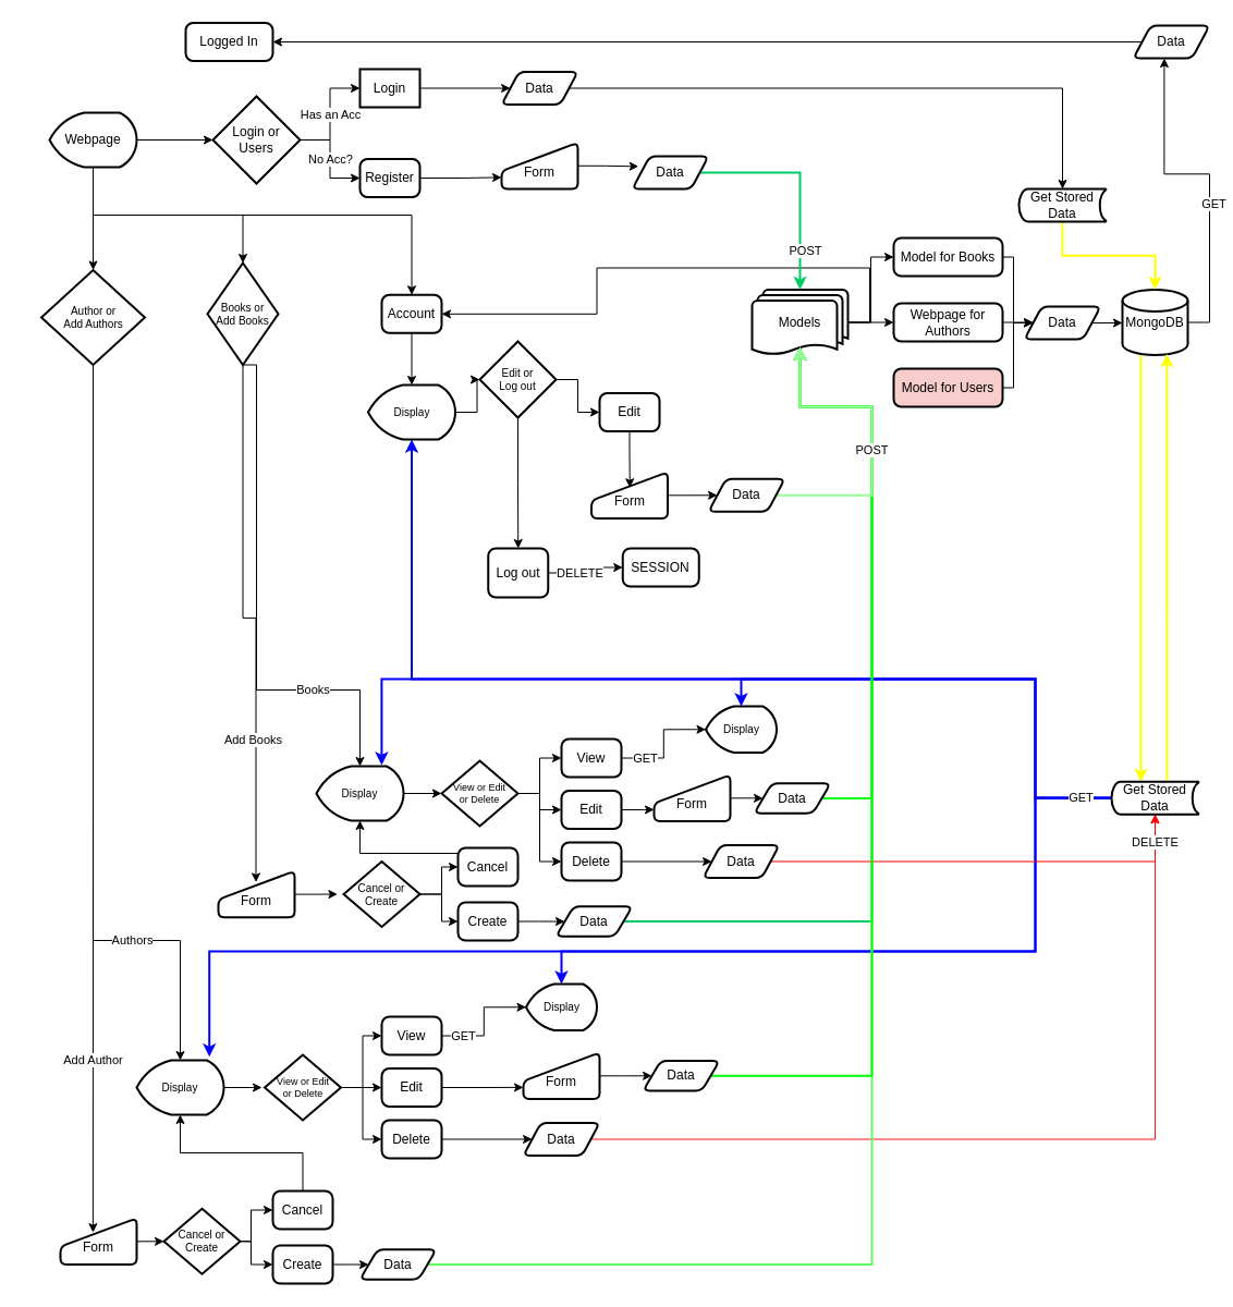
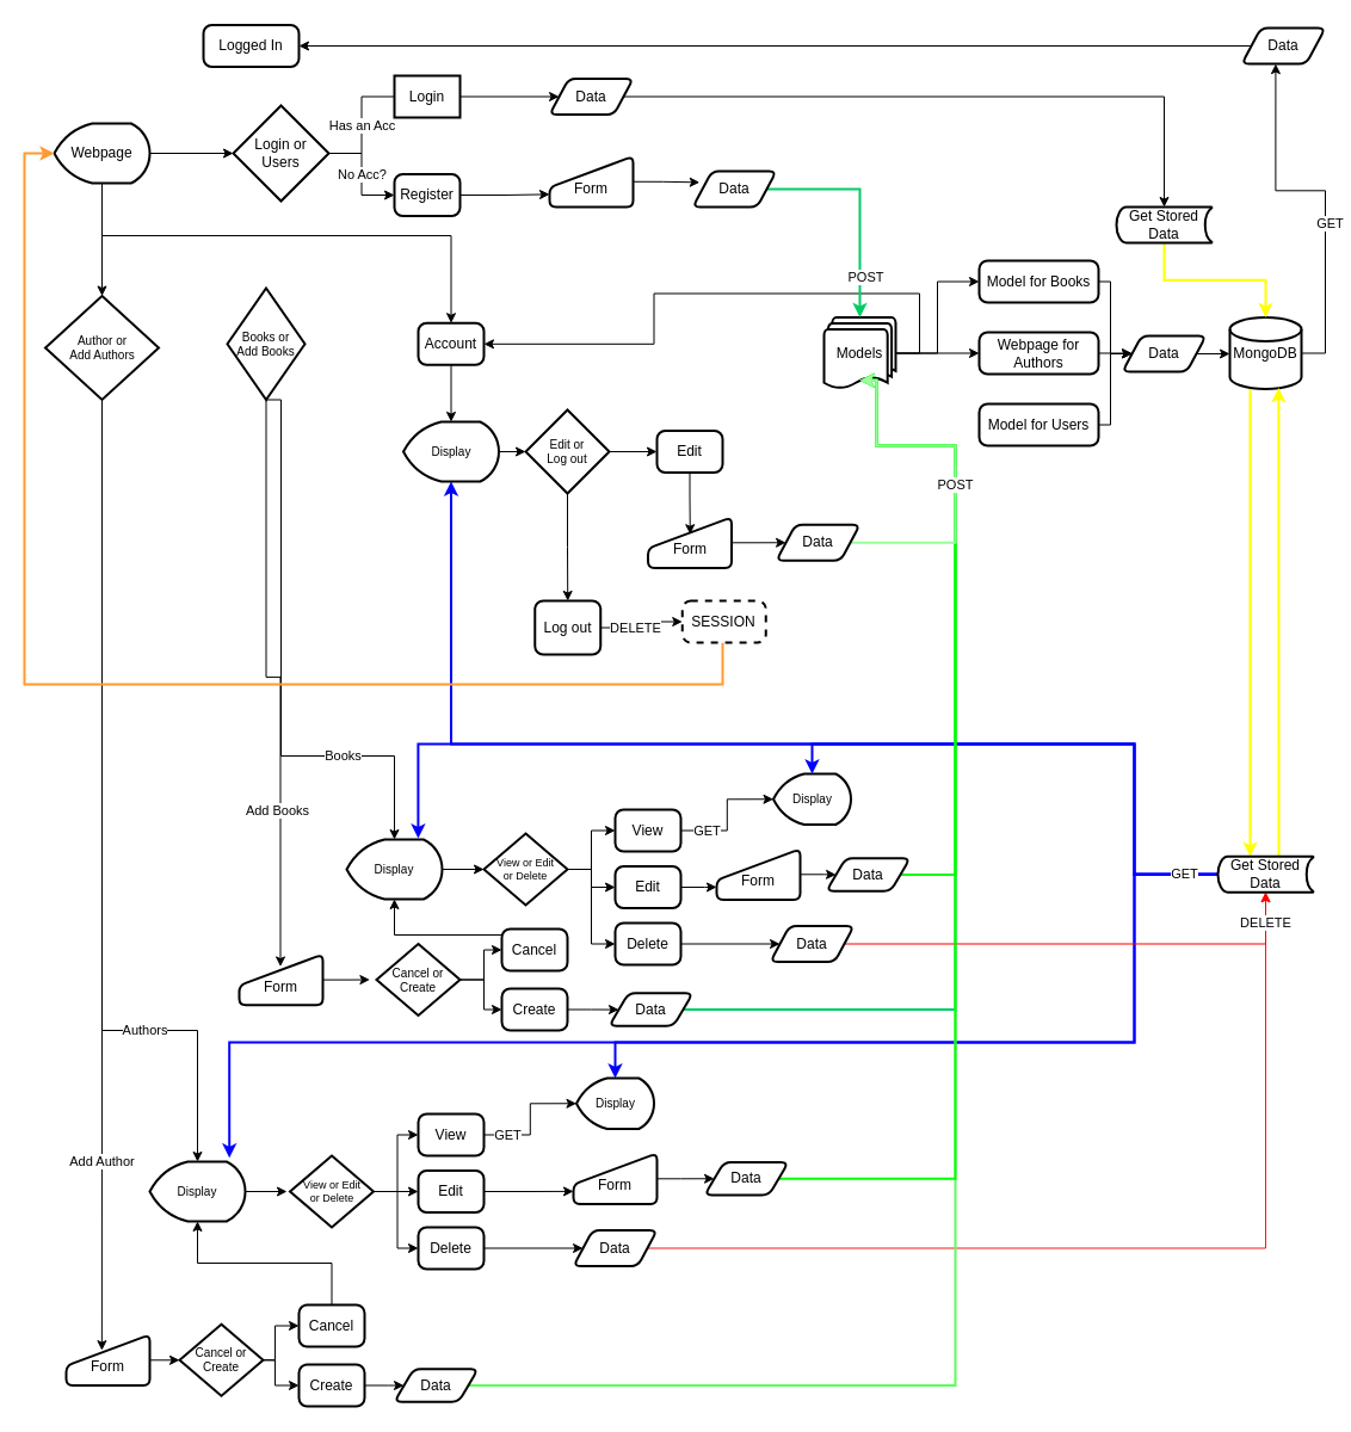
- <mxCell id="40" value="Has an Acc" style="edgeStyle=orthogonalEdgeStyle;rounded=0;orthogonalLoop=1;jettySize=auto;html=1;exitX=1;exitY=0.5;exitDx=0;exitDy=0;exitPerimeter=0;entryX=0;entryY=0.5;entryDx=0;entryDy=0;" parent="1" source="42" target="44" edge="1"><mxGeometry relative="1" as="geometry" /></mxCell>
+ <mxCell id="40" value="Has an Acc" style="edgeStyle=orthogonalEdgeStyle;rounded=0;orthogonalLoop=1;jettySize=auto;html=1;exitX=1;exitY=0.5;exitDx=0;exitDy=0;exitPerimeter=0;entryX=0;entryY=0.5;entryDx=0;entryDy=0;endArrow=none;" parent="1" source="42" target="44" edge="1"><mxGeometry relative="1" as="geometry" /></mxCell>
- <mxCell id="5" style="edgeStyle=orthogonalEdgeStyle;rounded=0;orthogonalLoop=1;jettySize=auto;html=1;exitX=0.5;exitY=1;exitDx=0;exitDy=0;exitPerimeter=0;entryX=0.5;entryY=0;entryDx=0;entryDy=0;entryPerimeter=0;" parent="1" source="8" target="39" edge="1"><mxGeometry relative="1" as="geometry" /></mxCell>
- <mxCell id="16" value="Models" style="strokeWidth=2;html=1;shape=mxgraph.flowchart.multi-document;whiteSpace=wrap;" parent="1" vertex="1"><mxGeometry x="690" y="265.5" width="88" height="60" as="geometry" /></mxCell>
+ <mxCell id="16" value="Models" style="strokeWidth=2;html=1;shape=mxgraph.flowchart.multi-document;whiteSpace=wrap;" parent="1" vertex="1"><mxGeometry x="690" y="265.5" width="60" height="60" as="geometry" /></mxCell>
- <mxCell id="31" value="Edit or &#10;Log out" style="strokeWidth=2;shape=mxgraph.flowchart.decision;whiteSpace=wrap;fontSize=10;" parent="1" vertex="1"><mxGeometry x="440" y="313" width="70" height="70" as="geometry" /></mxCell>
+ <mxCell id="31" value="Edit or &#10;Log out" style="strokeWidth=2;shape=mxgraph.flowchart.decision;whiteSpace=wrap;fontSize=10;" parent="1" vertex="1"><mxGeometry x="440" y="343" width="70" height="70" as="geometry" /></mxCell>
- <mxCell id="20" value="Model for Users" style="rounded=1;whiteSpace=wrap;html=1;absoluteArcSize=1;arcSize=14;strokeWidth=2;fillColor=#f8cecc;" parent="1" vertex="1"><mxGeometry x="820" y="338" width="100" height="35" as="geometry" /></mxCell>
+ <mxCell id="20" value="Model for Users" style="rounded=1;whiteSpace=wrap;html=1;absoluteArcSize=1;arcSize=14;strokeWidth=2;" parent="1" vertex="1"><mxGeometry x="820" y="338" width="100" height="35" as="geometry" /></mxCell>
- <mxCell id="136" value="SESSION" style="rounded=1;whiteSpace=wrap;html=1;absoluteArcSize=1;arcSize=14;strokeWidth=2;" parent="1" vertex="1"><mxGeometry x="571.25" y="503" width="70" height="35" as="geometry" /></mxCell>
+ <mxCell id="136" value="SESSION" style="rounded=1;whiteSpace=wrap;html=1;absoluteArcSize=1;arcSize=14;strokeWidth=2;dashed=1;" parent="1" vertex="1"><mxGeometry x="571.25" y="503" width="70" height="35" as="geometry" /></mxCell>
+ <mxCell id="135" style="edgeStyle=orthogonalEdgeStyle;rounded=0;orthogonalLoop=1;jettySize=auto;html=1;entryX=0;entryY=0.5;entryDx=0;entryDy=0;entryPerimeter=0;strokeWidth=2;strokeColor=#FF9933;" parent="1" source="136" target="8" edge="1"><mxGeometry relative="1" as="geometry"><mxPoint x="20" y="123" as="targetPoint" /><Array as="points"><mxPoint x="605" y="573" /><mxPoint x="20" y="573" /><mxPoint x="20" y="128" /></Array></mxGeometry></mxCell>
